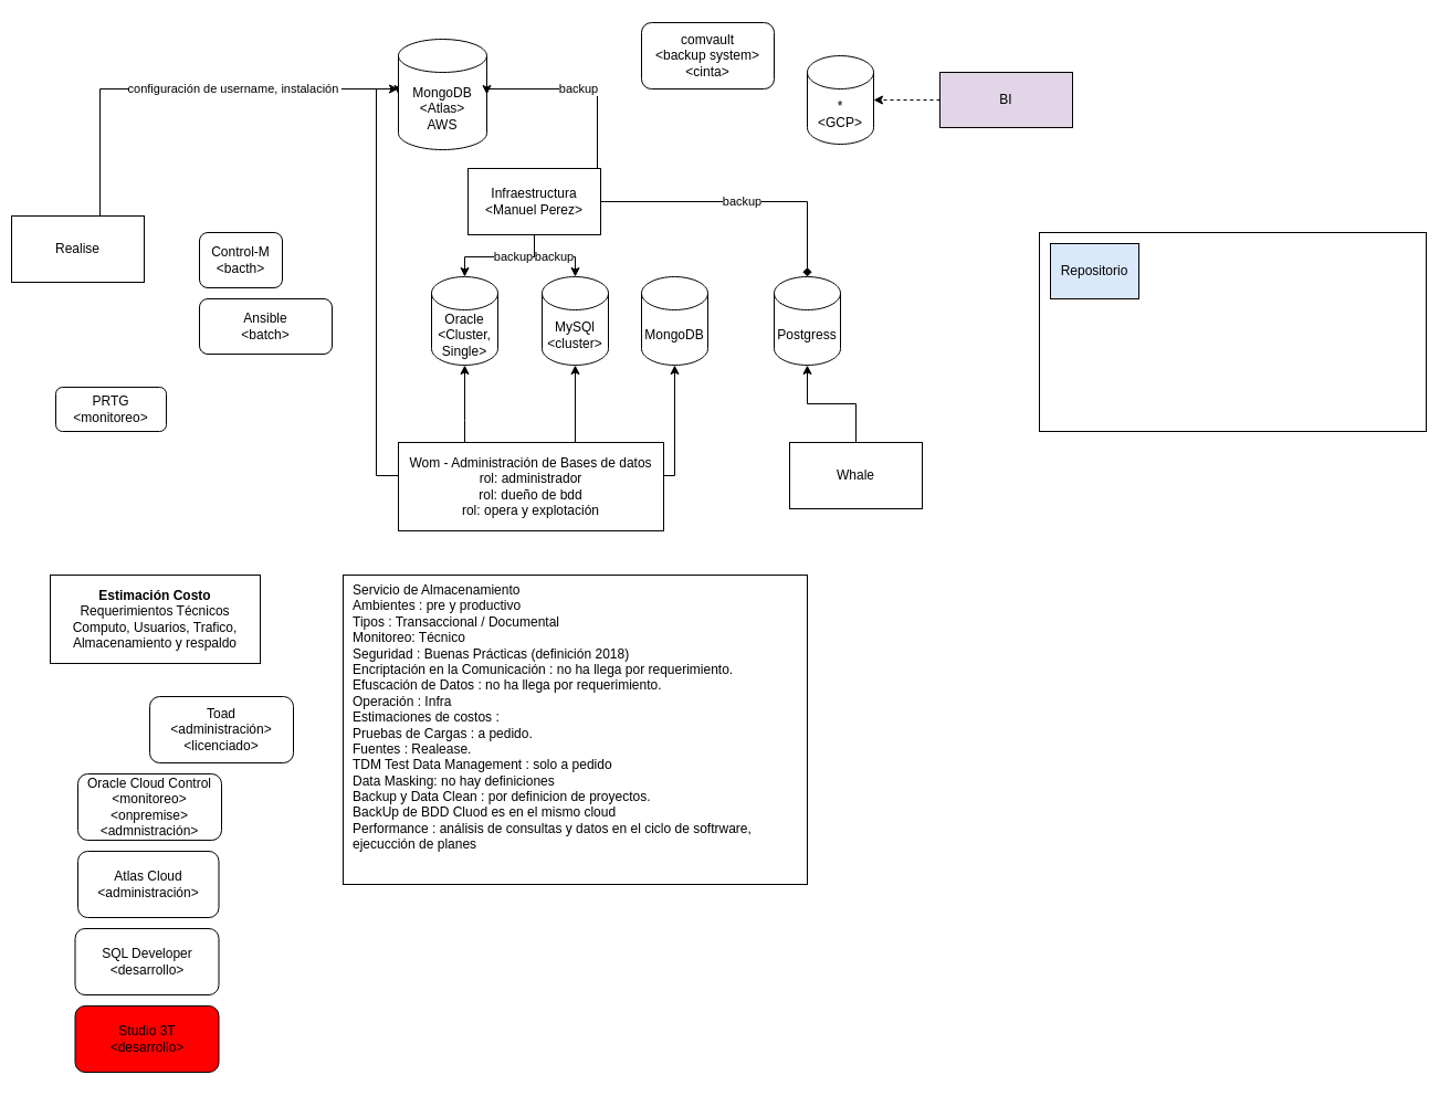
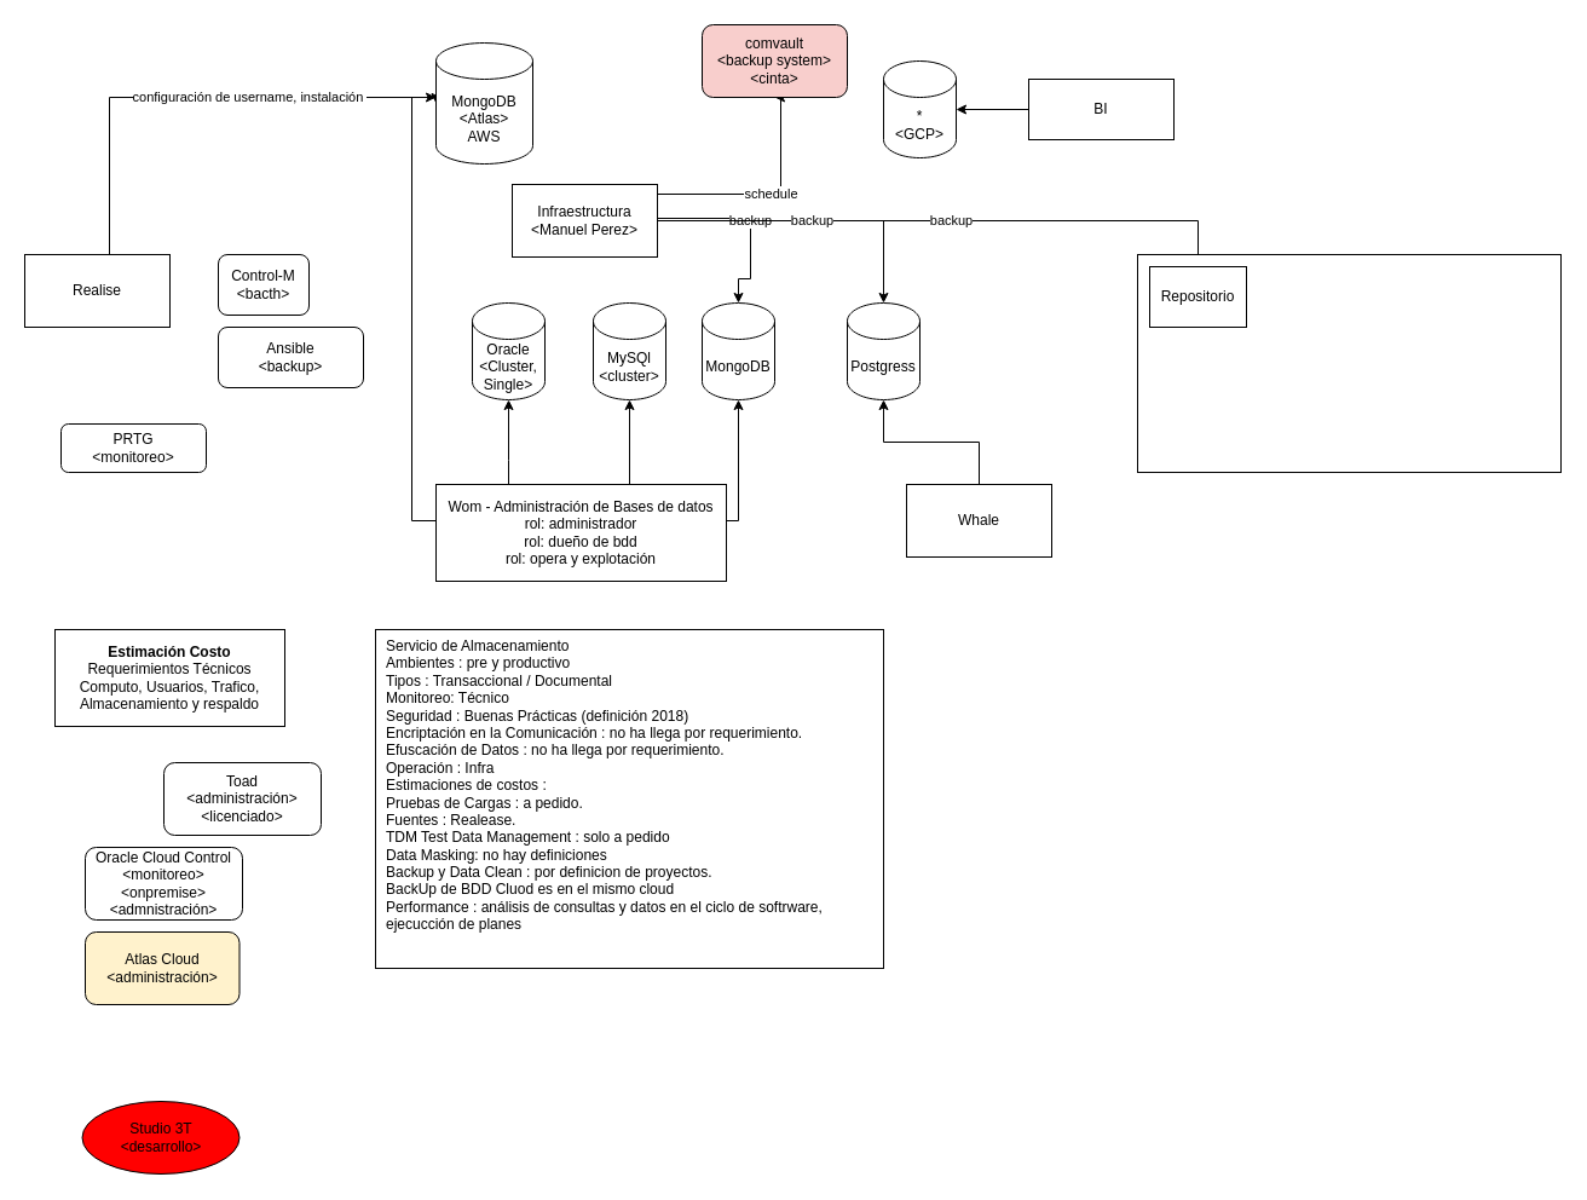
- <mxCell id="24" value="comvault&lt;br&gt;&amp;lt;backup system&amp;gt;&lt;br&gt;&amp;lt;cinta&amp;gt;" style="rounded=1;whiteSpace=wrap;html=1;" parent="1" vertex="1"><mxGeometry x="580" y="20" width="120" height="60" as="geometry" /></mxCell>
+ <mxCell id="24" value="comvault&lt;br&gt;&amp;lt;backup system&amp;gt;&lt;br&gt;&amp;lt;cinta&amp;gt;" style="rounded=1;whiteSpace=wrap;html=1;fillColor=#f8cecc;" parent="1" vertex="1"><mxGeometry x="580" y="20" width="120" height="60" as="geometry" /></mxCell>
- <mxCell id="17" value="backup" style="edgeStyle=orthogonalEdgeStyle;rounded=0;orthogonalLoop=1;jettySize=auto;html=1;entryX=1;entryY=0.5;entryDx=0;entryDy=0;entryPerimeter=0;" parent="1" source="23" target="13" edge="1"><mxGeometry relative="1" as="geometry"><Array as="points"><mxPoint x="540" y="80" /></Array></mxGeometry></mxCell>
- <mxCell id="14" style="edgeStyle=orthogonalEdgeStyle;rounded=0;orthogonalLoop=1;jettySize=auto;html=1;dashed=1;" parent="1" source="15" target="16" edge="1"><mxGeometry relative="1" as="geometry" /></mxCell>
+ <mxCell id="14" style="edgeStyle=orthogonalEdgeStyle;rounded=0;orthogonalLoop=1;jettySize=auto;html=1;" parent="1" source="15" target="16" edge="1"><mxGeometry relative="1" as="geometry" /></mxCell>
- <mxCell id="15" value="BI" style="rounded=0;whiteSpace=wrap;html=1;fillColor=#e1d5e7;" parent="1" vertex="1"><mxGeometry x="850" y="65" width="120" height="50" as="geometry" /></mxCell>
+ <mxCell id="15" value="BI" style="rounded=0;whiteSpace=wrap;html=1;" parent="1" vertex="1"><mxGeometry x="850" y="65" width="120" height="50" as="geometry" /></mxCell>
+ <mxCell id="22" value="schedule" style="edgeStyle=orthogonalEdgeStyle;rounded=0;orthogonalLoop=1;jettySize=auto;html=1;entryX=0.5;entryY=1;entryDx=0;entryDy=0;" parent="1" source="23" target="24" edge="1"><mxGeometry relative="1" as="geometry"><Array as="points"><mxPoint x="645" y="160" /></Array></mxGeometry></mxCell>
+ <mxCell id="20" value="backup" style="edgeStyle=orthogonalEdgeStyle;rounded=0;orthogonalLoop=1;jettySize=auto;html=1;entryX=0.5;entryY=0;entryDx=0;entryDy=0;entryPerimeter=0;" parent="1" source="23" target="12" edge="1"><mxGeometry relative="1" as="geometry"><Array as="points"><mxPoint x="620" y="180" /><mxPoint x="620" y="230" /><mxPoint x="610" y="230" /></Array></mxGeometry></mxCell>
- <mxCell id="26" value="Realise" style="rounded=0;whiteSpace=wrap;html=1;" parent="1" vertex="1"><mxGeometry x="10" y="195" width="120" height="60" as="geometry" /></mxCell>
+ <mxCell id="26" value="Realise" style="rounded=0;whiteSpace=wrap;html=1;" parent="1" vertex="1"><mxGeometry x="20" y="210" width="120" height="60" as="geometry" /></mxCell>
- <mxCell id="18" value="backup" style="edgeStyle=orthogonalEdgeStyle;rounded=0;orthogonalLoop=1;jettySize=auto;html=1;" parent="1" source="23" target="2" edge="1"><mxGeometry x="-0.231" relative="1" as="geometry"><mxPoint as="offset" /></mxGeometry></mxCell>
- <mxCell id="19" value="backup" style="edgeStyle=orthogonalEdgeStyle;rounded=0;orthogonalLoop=1;jettySize=auto;html=1;entryX=0.5;entryY=0;entryDx=0;entryDy=0;entryPerimeter=0;" parent="1" source="23" target="11" edge="1"><mxGeometry relative="1" as="geometry" /></mxCell>
+ <mxCell id="19" value="backup" style="edgeStyle=orthogonalEdgeStyle;rounded=0;orthogonalLoop=1;jettySize=auto;html=1;" parent="1" source="23" target="28" edge="1"><mxGeometry relative="1" as="geometry" /></mxCell>
- <mxCell id="21" value="backup" style="edgeStyle=orthogonalEdgeStyle;rounded=0;orthogonalLoop=1;jettySize=auto;html=1;entryX=0.5;entryY=0;entryDx=0;entryDy=0;entryPerimeter=0;endArrow=diamond;" parent="1" source="23" target="3" edge="1"><mxGeometry relative="1" as="geometry" /></mxCell>
+ <mxCell id="21" value="backup" style="edgeStyle=orthogonalEdgeStyle;rounded=0;orthogonalLoop=1;jettySize=auto;html=1;entryX=0.5;entryY=0;entryDx=0;entryDy=0;entryPerimeter=0;" parent="1" source="23" target="3" edge="1"><mxGeometry relative="1" as="geometry" /></mxCell>
- <mxCell id="28" value="Repositorio" style="rounded=0;whiteSpace=wrap;html=1;fillColor=#dae8fc;" parent="1" vertex="1"><mxGeometry x="950" y="220" width="80" height="50" as="geometry" /></mxCell>
+ <mxCell id="28" value="Repositorio" style="rounded=0;whiteSpace=wrap;html=1;" parent="1" vertex="1"><mxGeometry x="950" y="220" width="80" height="50" as="geometry" /></mxCell>
- <mxCell id="30" value="Ansible&lt;br&gt;&amp;lt;batch&amp;gt;" style="rounded=1;whiteSpace=wrap;html=1;" parent="1" vertex="1"><mxGeometry x="180" y="270" width="120" height="50" as="geometry" /></mxCell>
+ <mxCell id="30" value="Ansible&lt;br&gt;&amp;lt;backup&amp;gt;" style="rounded=1;whiteSpace=wrap;html=1;" parent="1" vertex="1"><mxGeometry x="180" y="270" width="120" height="50" as="geometry" /></mxCell>
- <mxCell id="31" value="PRTG&lt;br&gt;&amp;lt;monitoreo&amp;gt;" style="rounded=1;whiteSpace=wrap;html=1;" parent="1" vertex="1"><mxGeometry x="50" y="350" width="100" height="40" as="geometry" /></mxCell>
+ <mxCell id="31" value="PRTG&lt;br&gt;&amp;lt;monitoreo&amp;gt;" style="rounded=1;whiteSpace=wrap;html=1;" parent="1" vertex="1"><mxGeometry x="50" y="350" width="120" height="40" as="geometry" /></mxCell>
- <mxCell id="5" value="Whale" style="rounded=0;whiteSpace=wrap;html=1;" parent="1" vertex="1"><mxGeometry x="714" y="400" width="120" height="60" as="geometry" /></mxCell>
+ <mxCell id="5" value="Whale" style="rounded=0;whiteSpace=wrap;html=1;" parent="1" vertex="1"><mxGeometry x="749" y="400" width="120" height="60" as="geometry" /></mxCell>
- <mxCell id="37" value="Atlas Cloud&lt;br&gt;&amp;lt;administración&amp;gt;" style="rounded=1;whiteSpace=wrap;html=1;" parent="1" vertex="1"><mxGeometry x="70" y="770" width="127.5" height="60" as="geometry" /></mxCell>
+ <mxCell id="37" value="Atlas Cloud&lt;br&gt;&amp;lt;administración&amp;gt;" style="rounded=1;whiteSpace=wrap;html=1;fillColor=#fff2cc;" parent="1" vertex="1"><mxGeometry x="70" y="770" width="127.5" height="60" as="geometry" /></mxCell>
- <mxCell id="36" value="SQL Developer&lt;br&gt;&amp;lt;desarrollo&amp;gt;" style="rounded=1;whiteSpace=wrap;html=1;" parent="1" vertex="1"><mxGeometry x="67.5" y="840" width="130" height="60" as="geometry" /></mxCell>
- <mxCell id="38" value="Studio 3T&lt;br&gt;&amp;lt;desarrollo&amp;gt;" style="rounded=1;whiteSpace=wrap;html=1;fillColor=#FF0000;" parent="1" vertex="1"><mxGeometry x="67.5" y="910" width="130" height="60" as="geometry" /></mxCell>
+ <mxCell id="38" value="Studio 3T&lt;br&gt;&amp;lt;desarrollo&amp;gt;" style="ellipse;whiteSpace=wrap;html=1;fillColor=#FF0000;" parent="1" vertex="1"><mxGeometry x="67.5" y="910" width="130" height="60" as="geometry" /></mxCell>
